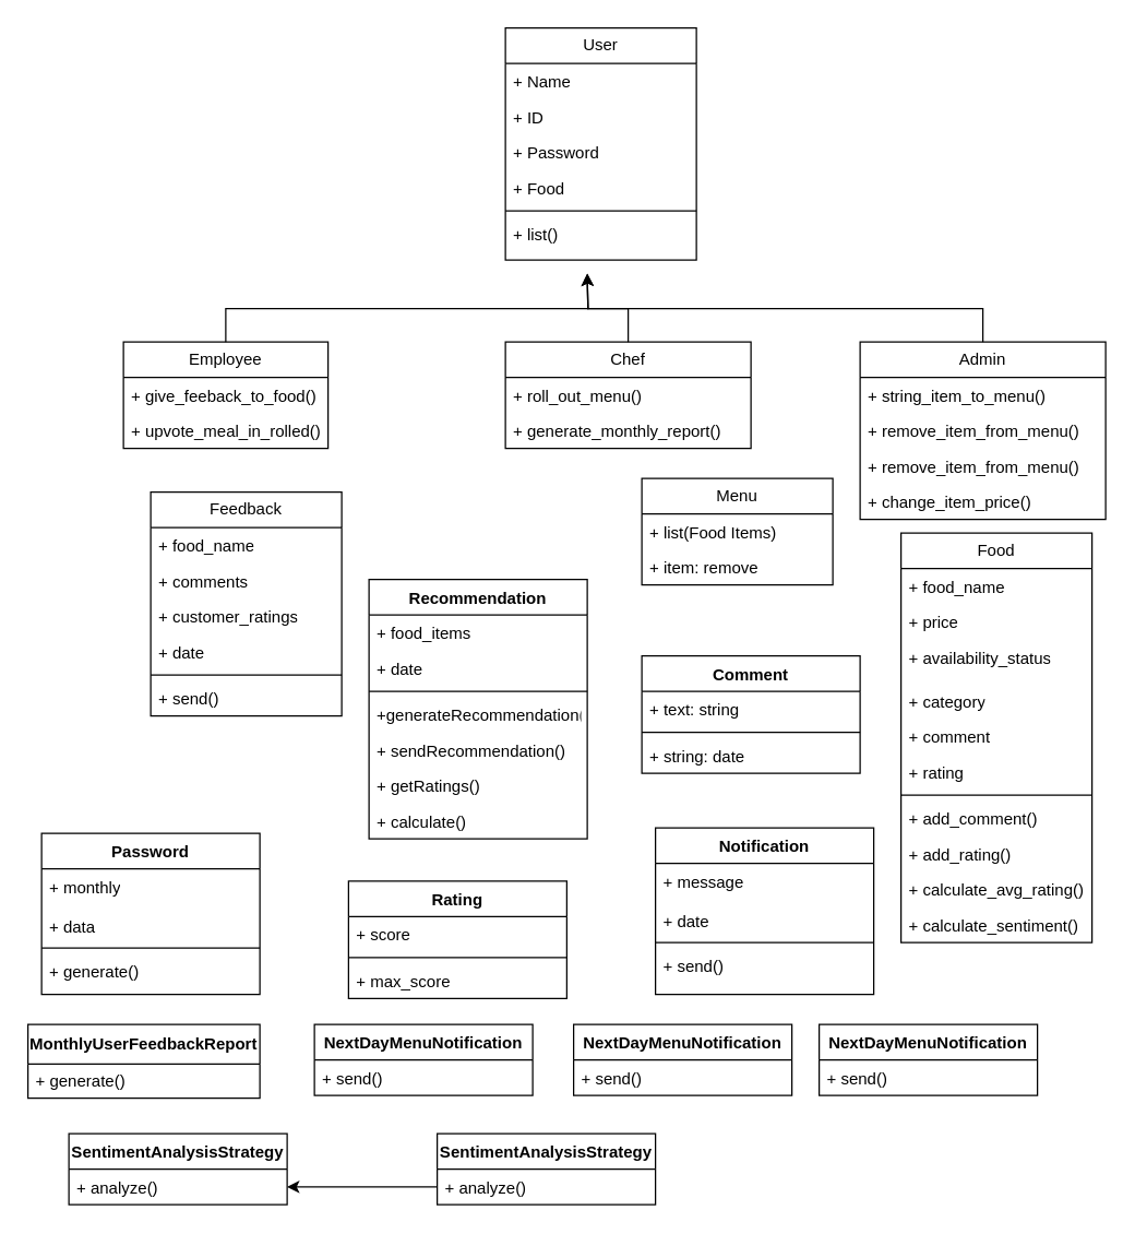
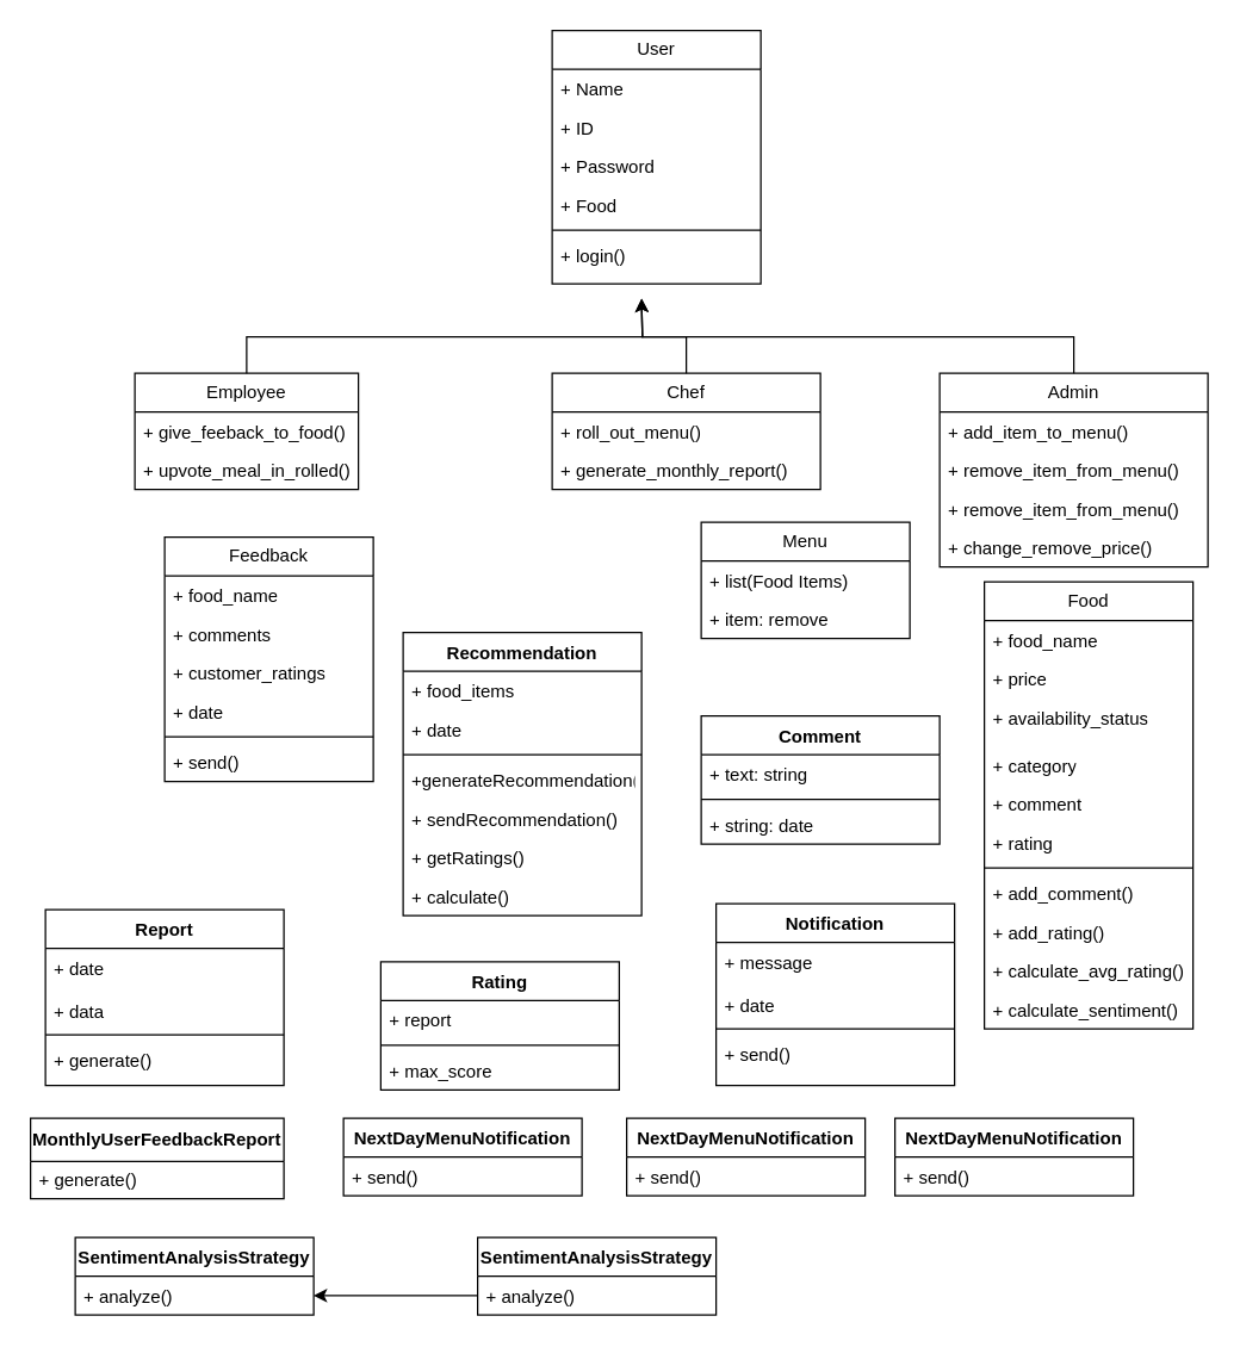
- <mxCell id="8" value="+ list()" style="text;strokeColor=none;fillColor=none;align=left;verticalAlign=top;spacingLeft=4;spacingRight=4;overflow=hidden;rotatable=0;points=[[0,0.5],[1,0.5]];portConstraint=eastwest;whiteSpace=wrap;html=1;" parent="2" vertex="1"><mxGeometry y="138" width="140" height="32" as="geometry" /></mxCell>
+ <mxCell id="8" value="+ login()" style="text;strokeColor=none;fillColor=none;align=left;verticalAlign=top;spacingLeft=4;spacingRight=4;overflow=hidden;rotatable=0;points=[[0,0.5],[1,0.5]];portConstraint=eastwest;whiteSpace=wrap;html=1;" parent="2" vertex="1"><mxGeometry y="138" width="140" height="32" as="geometry" /></mxCell>
- <mxCell id="19" value="+ string_item_to_menu()" style="text;strokeColor=none;fillColor=none;align=left;verticalAlign=top;spacingLeft=4;spacingRight=4;overflow=hidden;rotatable=0;points=[[0,0.5],[1,0.5]];portConstraint=eastwest;whiteSpace=wrap;html=1;" parent="18" vertex="1"><mxGeometry y="26" width="180" height="26" as="geometry" /></mxCell>
+ <mxCell id="19" value="+ add_item_to_menu()" style="text;strokeColor=none;fillColor=none;align=left;verticalAlign=top;spacingLeft=4;spacingRight=4;overflow=hidden;rotatable=0;points=[[0,0.5],[1,0.5]];portConstraint=eastwest;whiteSpace=wrap;html=1;" parent="18" vertex="1"><mxGeometry y="26" width="180" height="26" as="geometry" /></mxCell>
- <mxCell id="22" value="+ change_item_price()" style="text;strokeColor=none;fillColor=none;align=left;verticalAlign=top;spacingLeft=4;spacingRight=4;overflow=hidden;rotatable=0;points=[[0,0.5],[1,0.5]];portConstraint=eastwest;whiteSpace=wrap;html=1;" parent="18" vertex="1"><mxGeometry y="104" width="180" height="26" as="geometry" /></mxCell>
+ <mxCell id="22" value="+ change_remove_price()" style="text;strokeColor=none;fillColor=none;align=left;verticalAlign=top;spacingLeft=4;spacingRight=4;overflow=hidden;rotatable=0;points=[[0,0.5],[1,0.5]];portConstraint=eastwest;whiteSpace=wrap;html=1;" parent="18" vertex="1"><mxGeometry y="104" width="180" height="26" as="geometry" /></mxCell>
- <mxCell id="55" value="Password" style="swimlane;fontStyle=1;align=center;verticalAlign=top;childLayout=stackLayout;horizontal=1;startSize=26;horizontalStack=0;resizeParent=1;resizeParentMax=0;resizeLast=0;collapsible=1;marginBottom=0;whiteSpace=wrap;html=1;" vertex="1" parent="1"><mxGeometry x="30" y="610" width="160" height="118" as="geometry" /></mxCell>
+ <mxCell id="55" value="Report" style="swimlane;fontStyle=1;align=center;verticalAlign=top;childLayout=stackLayout;horizontal=1;startSize=26;horizontalStack=0;resizeParent=1;resizeParentMax=0;resizeLast=0;collapsible=1;marginBottom=0;whiteSpace=wrap;html=1;" vertex="1" parent="1"><mxGeometry x="30" y="610" width="160" height="118" as="geometry" /></mxCell>
- <mxCell id="56" value="&lt;div&gt;+ monthly&lt;br&gt;&lt;br&gt;&lt;/div&gt;&lt;div&gt;+ data&lt;br&gt;&lt;/div&gt;&lt;div&gt;&lt;br&gt;&lt;/div&gt;&lt;div&gt;&lt;br&gt;&lt;/div&gt;" style="text;strokeColor=none;fillColor=none;align=left;verticalAlign=top;spacingLeft=4;spacingRight=4;overflow=hidden;rotatable=0;points=[[0,0.5],[1,0.5]];portConstraint=eastwest;whiteSpace=wrap;html=1;" vertex="1" parent="55"><mxGeometry y="26" width="160" height="54" as="geometry" /></mxCell>
+ <mxCell id="56" value="&lt;div&gt;+ date&lt;br&gt;&lt;br&gt;&lt;/div&gt;&lt;div&gt;+ data&lt;br&gt;&lt;/div&gt;&lt;div&gt;&lt;br&gt;&lt;/div&gt;&lt;div&gt;&lt;br&gt;&lt;/div&gt;" style="text;strokeColor=none;fillColor=none;align=left;verticalAlign=top;spacingLeft=4;spacingRight=4;overflow=hidden;rotatable=0;points=[[0,0.5],[1,0.5]];portConstraint=eastwest;whiteSpace=wrap;html=1;" vertex="1" parent="55"><mxGeometry y="26" width="160" height="54" as="geometry" /></mxCell>
- <mxCell id="79" value="+ score" style="text;strokeColor=none;fillColor=none;align=left;verticalAlign=top;spacingLeft=4;spacingRight=4;overflow=hidden;rotatable=0;points=[[0,0.5],[1,0.5]];portConstraint=eastwest;whiteSpace=wrap;html=1;" vertex="1" parent="78"><mxGeometry y="26" width="160" height="26" as="geometry" /></mxCell>
+ <mxCell id="79" value="+ report" style="text;strokeColor=none;fillColor=none;align=left;verticalAlign=top;spacingLeft=4;spacingRight=4;overflow=hidden;rotatable=0;points=[[0,0.5],[1,0.5]];portConstraint=eastwest;whiteSpace=wrap;html=1;" vertex="1" parent="78"><mxGeometry y="26" width="160" height="26" as="geometry" /></mxCell>
